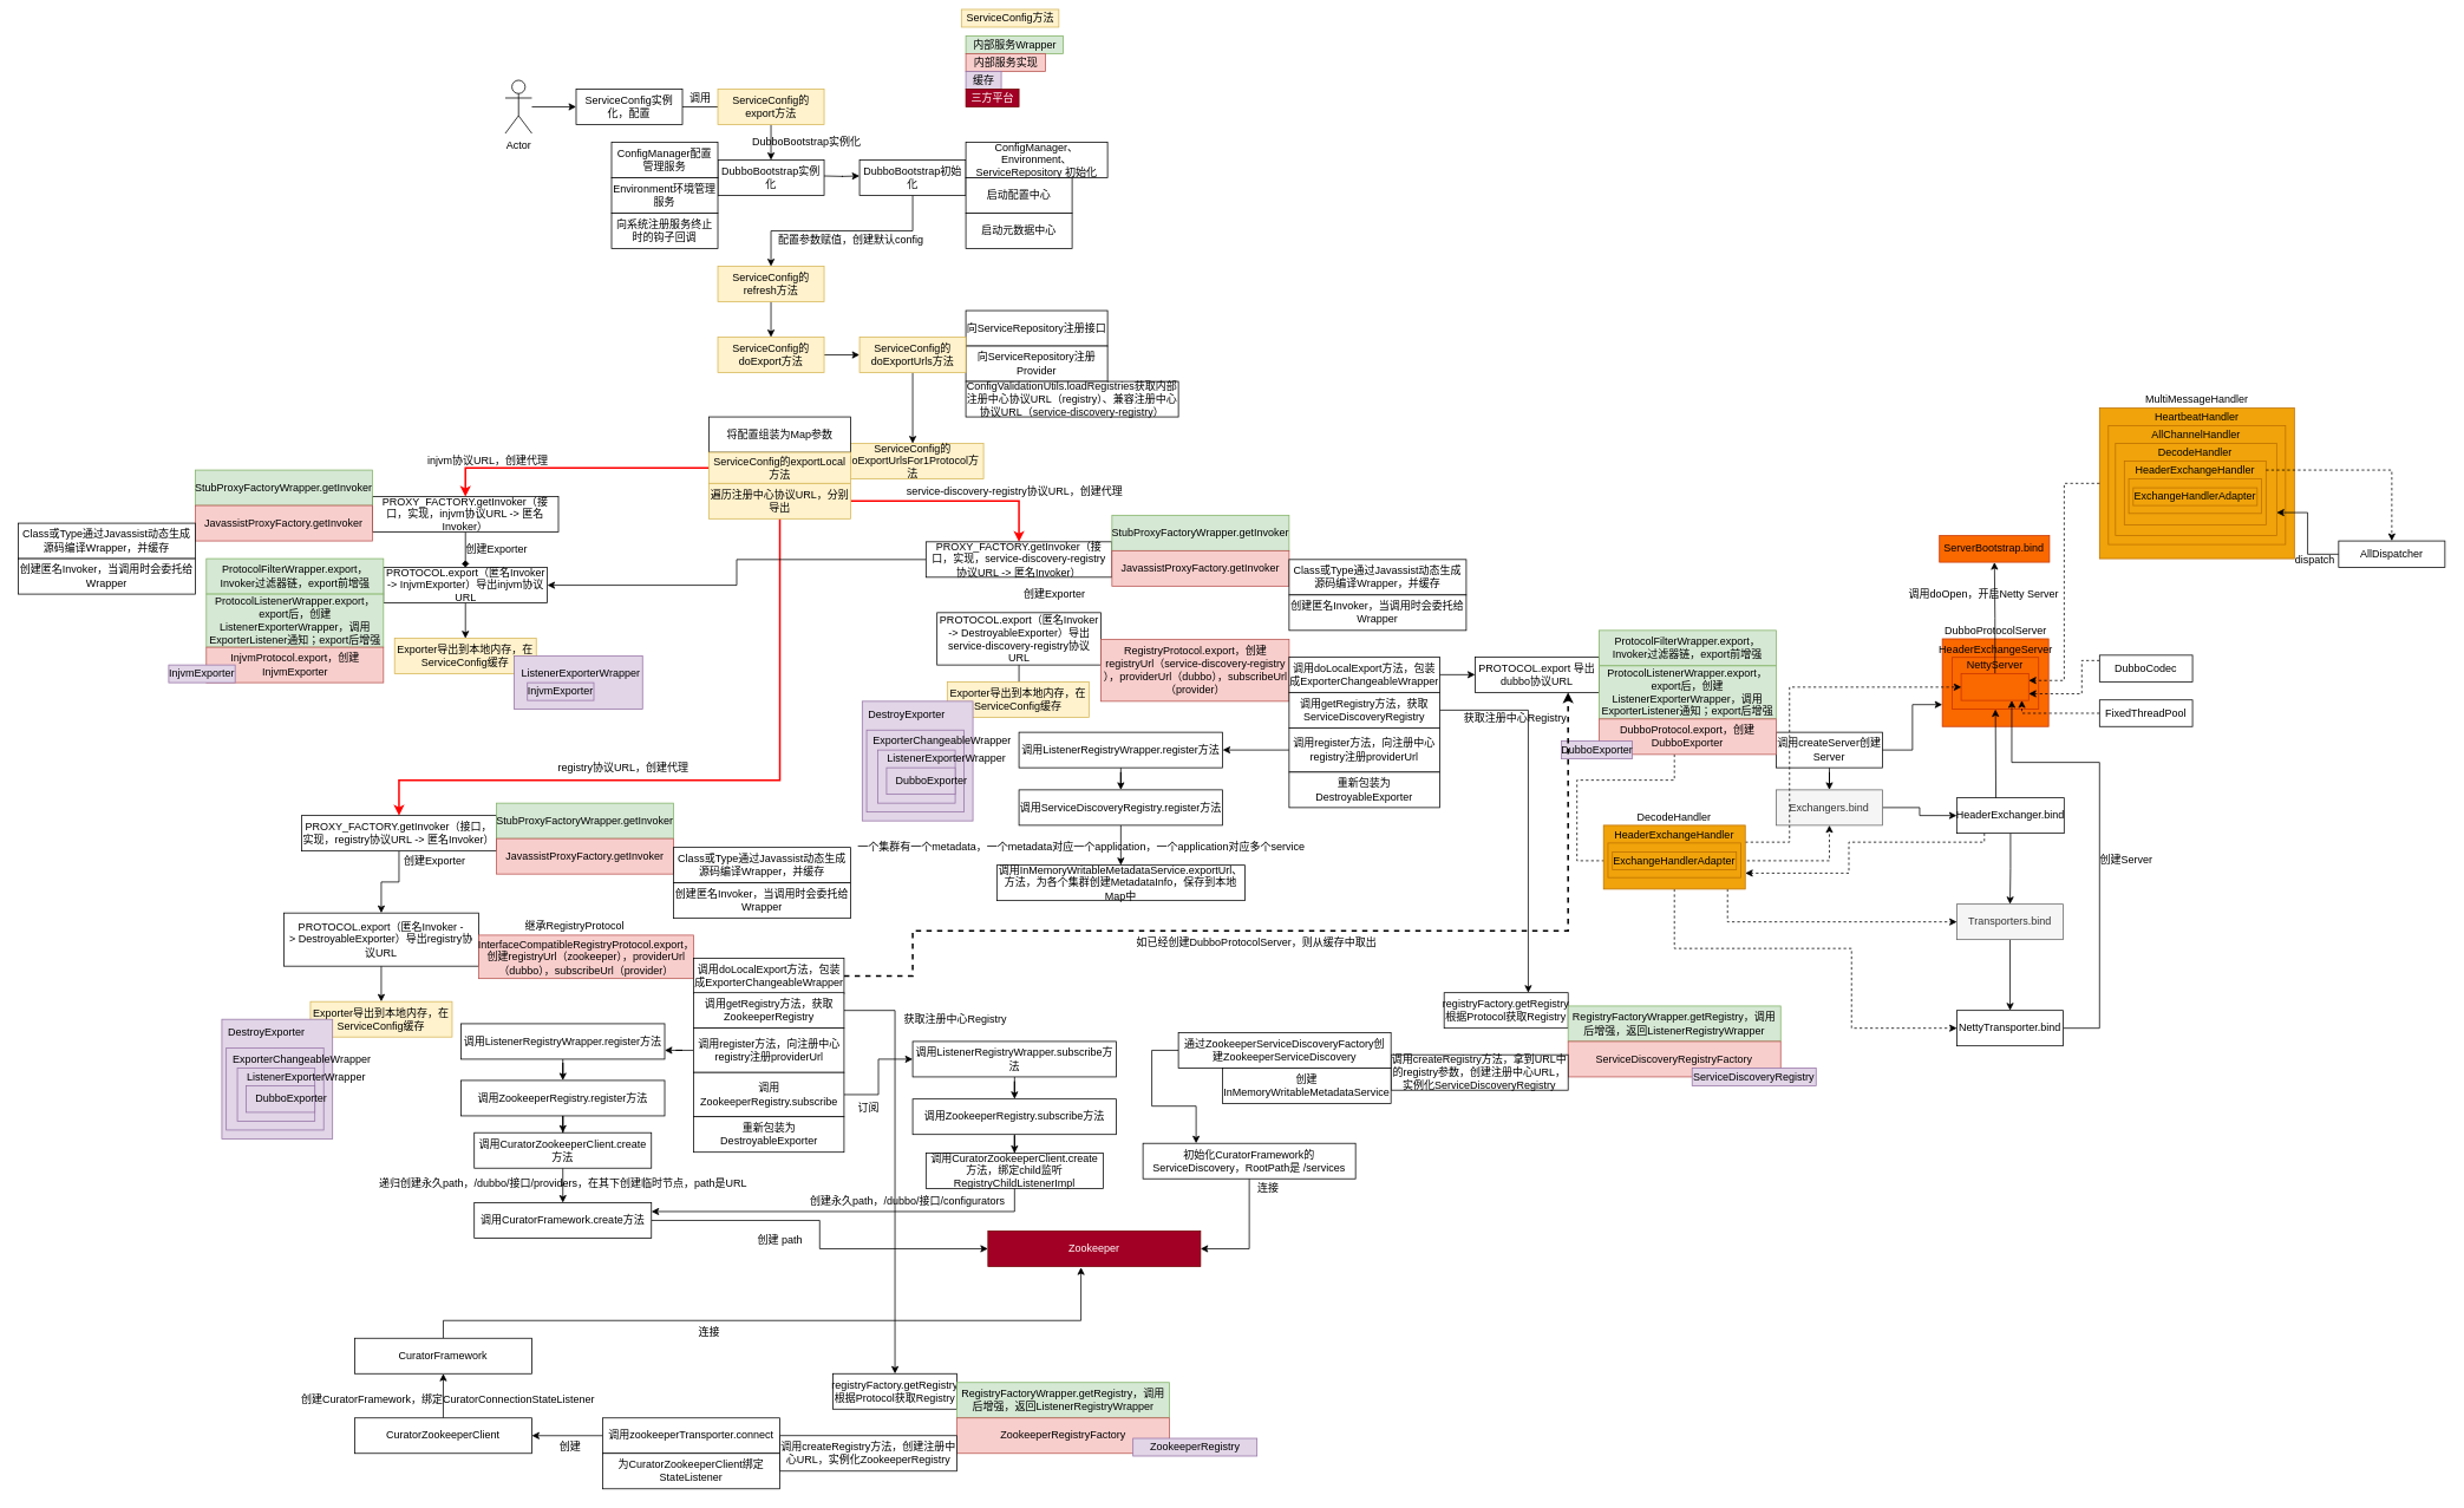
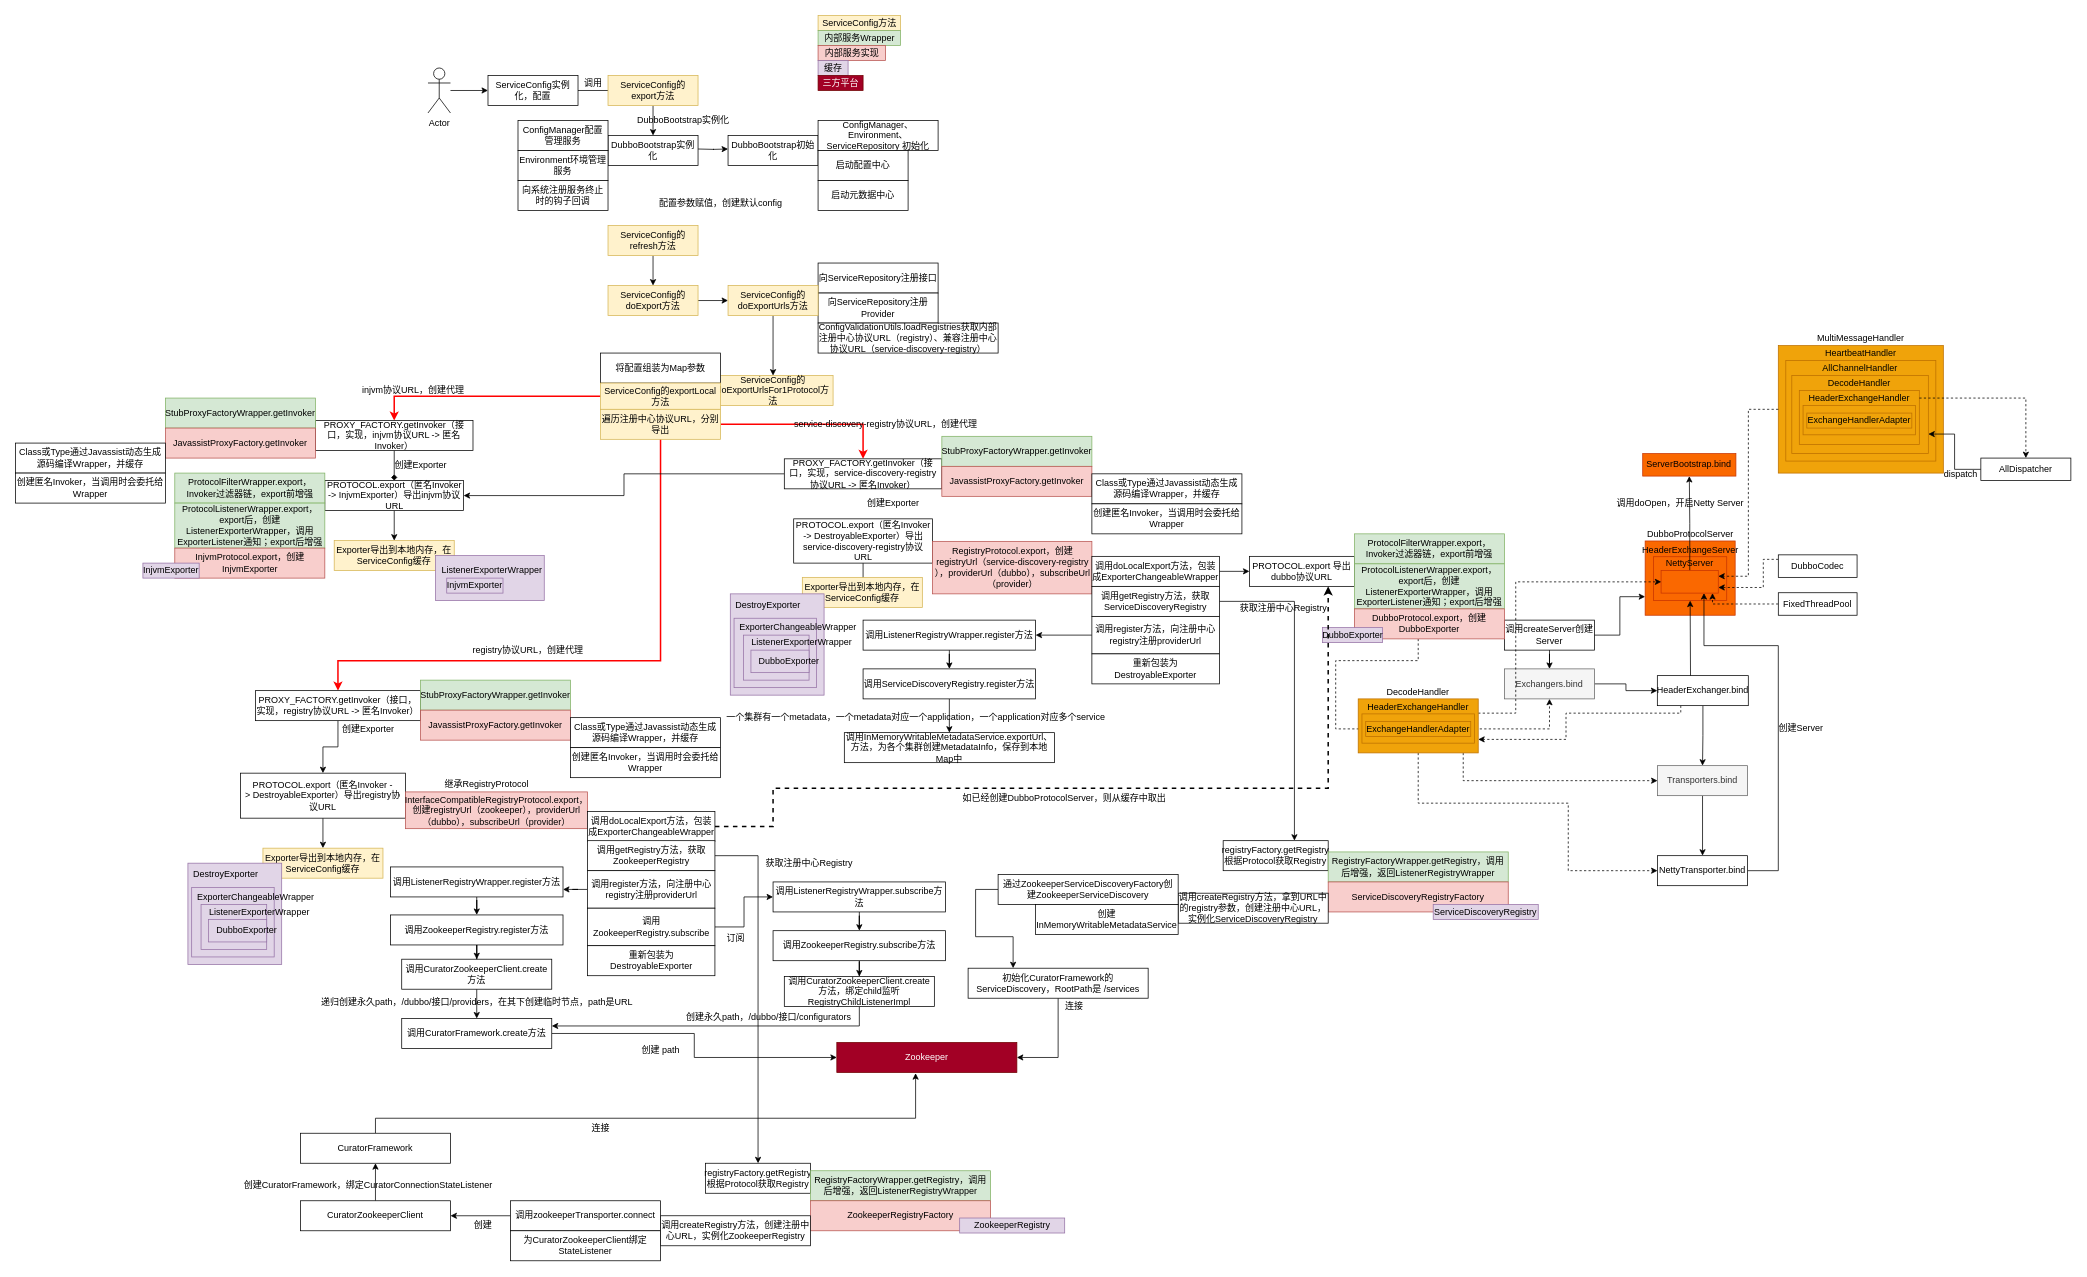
- <mxCell id="53" value="ServiceConfig方法" style="text;html=1;align=center;verticalAlign=middle;resizable=0;points=[];autosize=1;strokeColor=#d6b656;fillColor=#fff2cc;" parent="1" vertex="1"><mxGeometry x="1085" y="10" width="110" height="20" as="geometry" /></mxCell>
+ <mxCell id="53" value="ServiceConfig方法" style="text;html=1;align=center;verticalAlign=middle;resizable=0;points=[];autosize=1;strokeColor=#d6b656;fillColor=#fff2cc;" parent="1" vertex="1"><mxGeometry x="1090" y="20" width="110" height="20" as="geometry" /></mxCell>
- <mxCell id="19" style="edgeStyle=orthogonalEdgeStyle;rounded=0;orthogonalLoop=1;jettySize=auto;html=1;entryX=0.5;entryY=0;entryDx=0;entryDy=0;" parent="1" source="20" target="25" edge="1"><mxGeometry relative="1" as="geometry"><Array as="points"><mxPoint x="1030" y="260" /><mxPoint x="870" y="260" /></Array></mxGeometry></mxCell>
- <mxCell id="67" value="&lt;span&gt;service-discovery-registry&lt;/span&gt;&lt;span&gt;协议URL，&lt;/span&gt;创建代理" style="text;html=1;align=center;verticalAlign=middle;resizable=0;points=[];autosize=1;strokeColor=none;fillColor=none;" parent="1" vertex="1"><mxGeometry x="1015" y="545" width="260" height="20" as="geometry" /></mxCell>
+ <mxCell id="67" value="&lt;span&gt;service-discovery-registry&lt;/span&gt;&lt;span&gt;协议URL，&lt;/span&gt;创建代理" style="text;html=1;align=center;verticalAlign=middle;resizable=0;points=[];autosize=1;strokeColor=none;fillColor=none;" parent="1" vertex="1"><mxGeometry x="1050" y="555" width="260" height="20" as="geometry" /></mxCell>
- <mxCell id="157" value="&lt;span&gt;创建CuratorFramework，绑定&lt;/span&gt;CuratorConnectionStateListener" style="text;html=1;align=center;verticalAlign=middle;resizable=0;points=[];autosize=1;strokeColor=none;fillColor=none;" parent="1" vertex="1"><mxGeometry x="330" y="1570" width="350" height="20" as="geometry" /></mxCell>
+ <mxCell id="157" value="&lt;span&gt;创建CuratorFramework，绑定&lt;/span&gt;CuratorConnectionStateListener" style="text;html=1;align=center;verticalAlign=middle;resizable=0;points=[];autosize=1;strokeColor=none;fillColor=none;" parent="1" vertex="1"><mxGeometry x="315" y="1570" width="350" height="20" as="geometry" /></mxCell>
